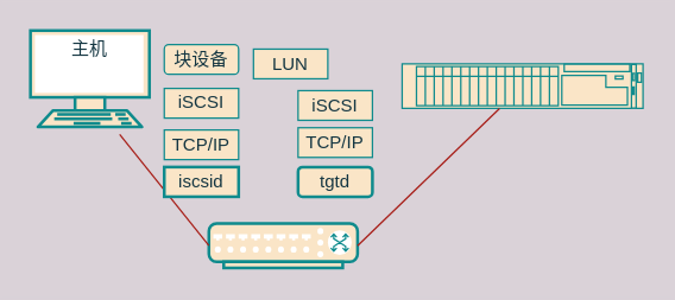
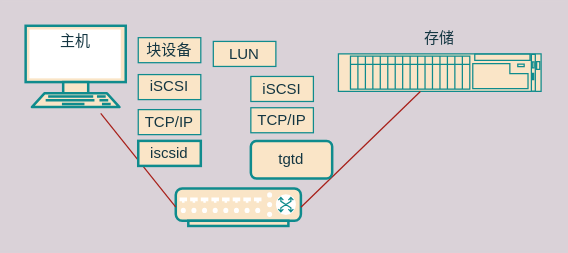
+ <mxCell id="16" value="存储" style="text;html=1;strokeColor=none;fillColor=none;align=center;verticalAlign=middle;whiteSpace=wrap;rounded=0;sketch=0;fontColor=#143642;" vertex="1" parent="1"><mxGeometry x="331" y="20" width="40" height="20" as="geometry" /></mxCell>
- <mxCell id="9" value="块设备" style="whiteSpace=wrap;html=1;sketch=0;strokeColor=#0F8B8D;fillColor=#FAE5C7;fontColor=#143642;rounded=1;" parent="1" vertex="1"><mxGeometry x="110" y="29.5" width="50" height="20" as="geometry" /></mxCell>
+ <mxCell id="9" value="块设备" style="rounded=0;whiteSpace=wrap;html=1;sketch=0;strokeColor=#0F8B8D;fillColor=#FAE5C7;fontColor=#143642;" parent="1" vertex="1"><mxGeometry x="110" y="29.5" width="50" height="20" as="geometry" /></mxCell>
- <mxCell id="14" value="tgtd" style="rounded=1;whiteSpace=wrap;html=1;sketch=0;strokeColor=#0F8B8D;fillColor=#FAE5C7;fontColor=#143642;strokeWidth=2;" vertex="1" parent="1"><mxGeometry x="200" y="112" width="50" height="20" as="geometry" /></mxCell>
+ <mxCell id="14" value="tgtd" style="rounded=1;whiteSpace=wrap;html=1;sketch=0;strokeColor=#0F8B8D;fillColor=#FAE5C7;fontColor=#143642;strokeWidth=2;" vertex="1" parent="1"><mxGeometry x="200" y="112" width="65" height="30" as="geometry" /></mxCell>
